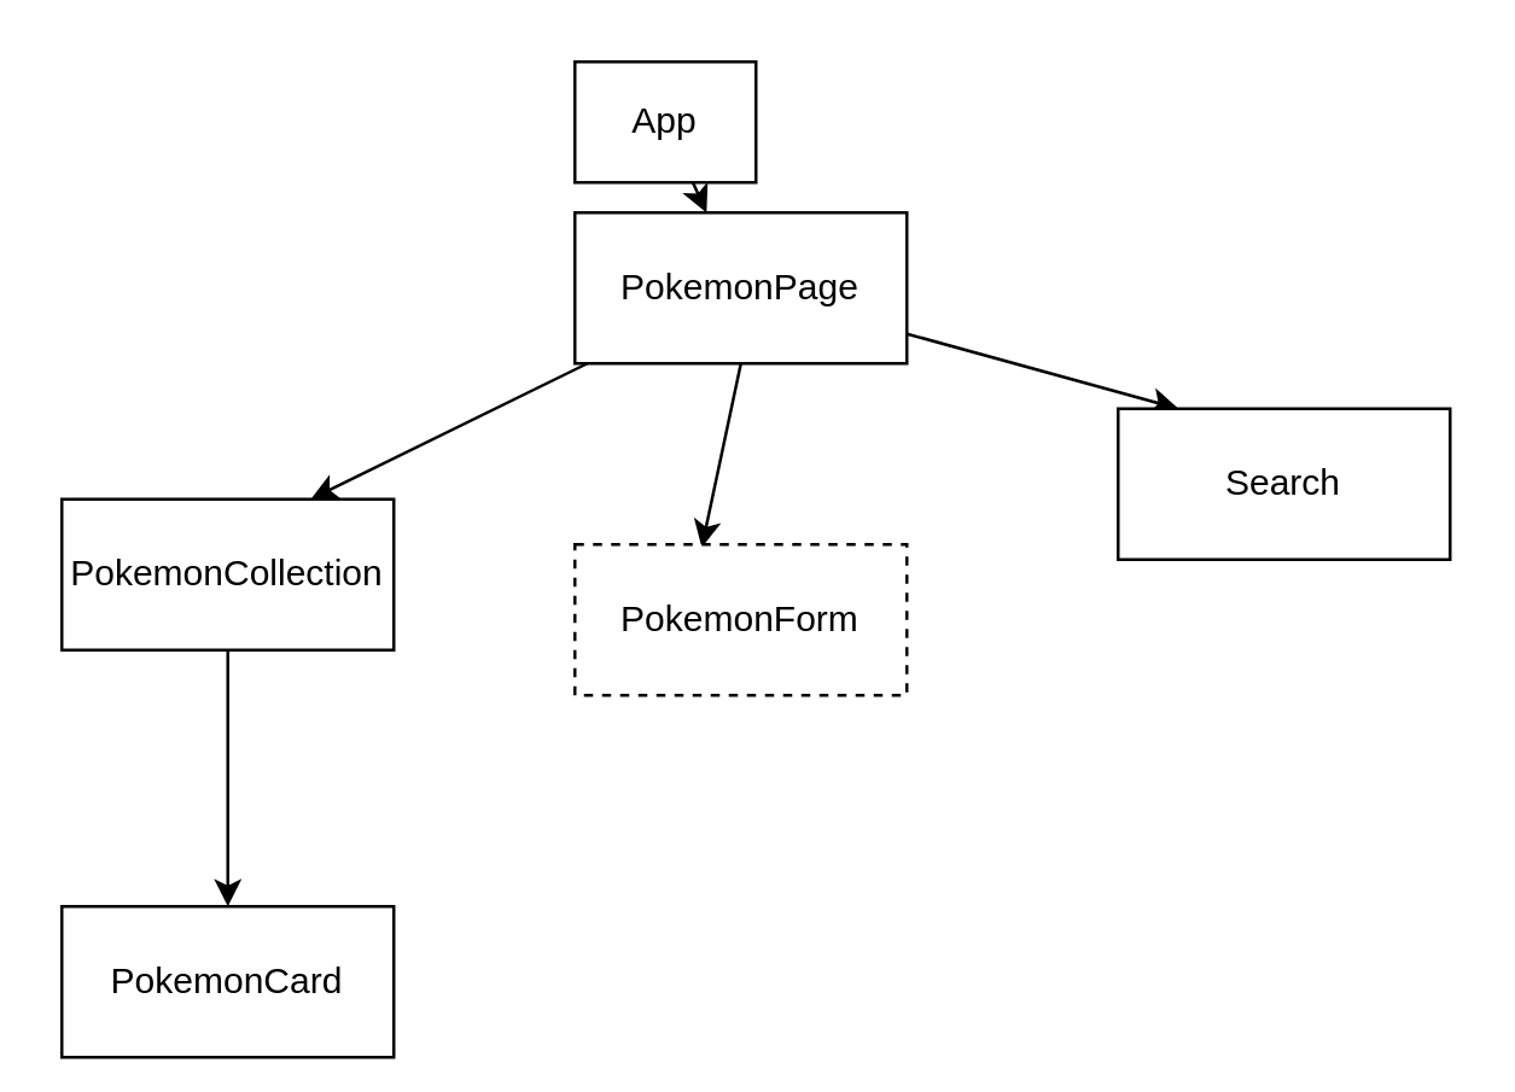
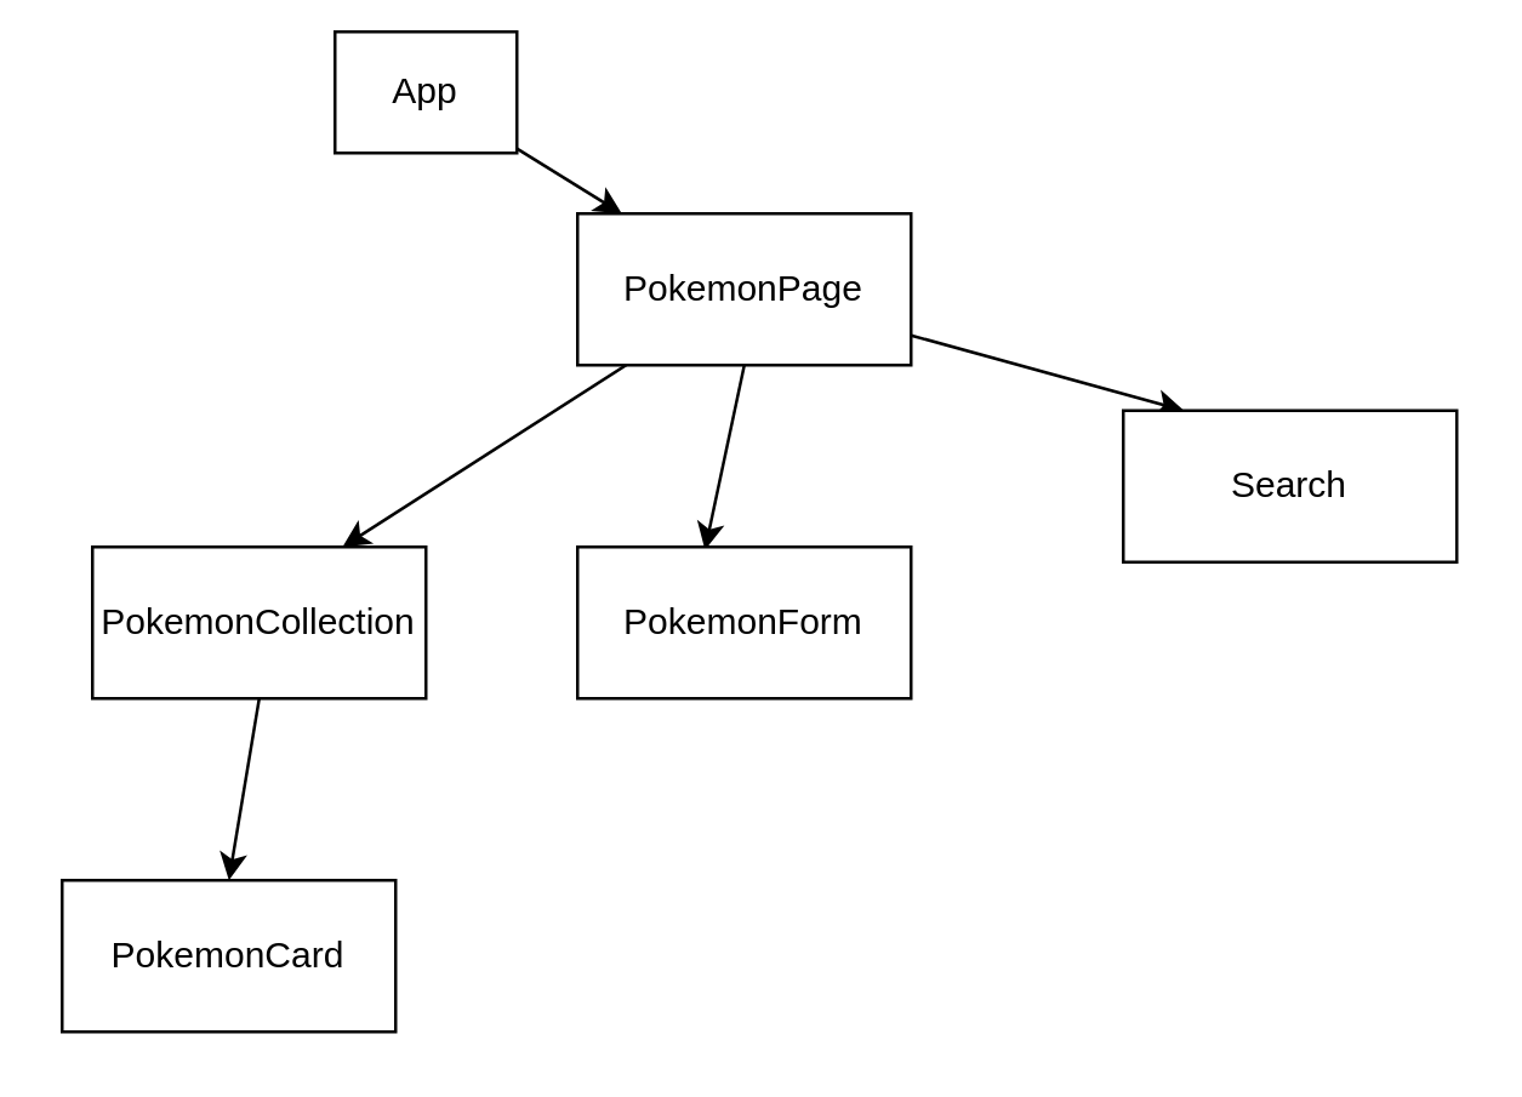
- <mxCell id="3" value="App" style="whiteSpace=wrap;html=1;" vertex="1" parent="1"><mxGeometry x="190" y="20" width="60" height="40" as="geometry" /></mxCell>
+ <mxCell id="3" value="App" style="whiteSpace=wrap;html=1;" vertex="1" parent="1"><mxGeometry x="110" y="10" width="60" height="40" as="geometry" /></mxCell>
- <mxCell id="9" value="PokemonCollection" style="whiteSpace=wrap;html=1;" vertex="1" parent="1"><mxGeometry x="20" y="165" width="110" height="50" as="geometry" /></mxCell>
+ <mxCell id="9" value="PokemonCollection" style="whiteSpace=wrap;html=1;" vertex="1" parent="1"><mxGeometry x="30" y="180" width="110" height="50" as="geometry" /></mxCell>
- <mxCell id="10" value="PokemonForm" style="whiteSpace=wrap;html=1;dashed=1;" vertex="1" parent="1"><mxGeometry x="190" y="180" width="110" height="50" as="geometry" /></mxCell>
+ <mxCell id="10" value="PokemonForm" style="whiteSpace=wrap;html=1;" vertex="1" parent="1"><mxGeometry x="190" y="180" width="110" height="50" as="geometry" /></mxCell>
- <mxCell id="12" value="PokemonCard" style="whiteSpace=wrap;html=1;" vertex="1" parent="1"><mxGeometry x="20" y="300" width="110" height="50" as="geometry" /></mxCell>
+ <mxCell id="12" value="PokemonCard" style="whiteSpace=wrap;html=1;" vertex="1" parent="1"><mxGeometry x="20" y="290" width="110" height="50" as="geometry" /></mxCell>
